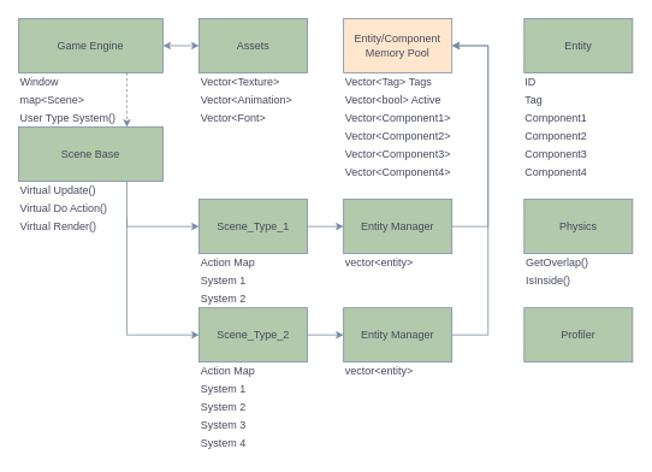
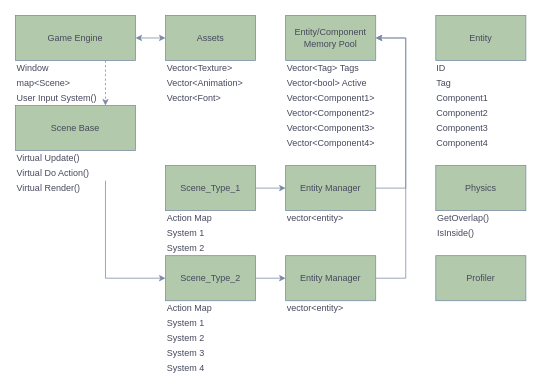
- <mxCell id="3" value="Entity/Component Memory Pool" style="rounded=0;whiteSpace=wrap;html=1;fillColor=#ffe6cc;strokeColor=#788AA3;fontColor=#46495D;" vertex="1" parent="1"><mxGeometry x="380" y="20" width="120" height="60" as="geometry" /></mxCell>
+ <mxCell id="3" value="Entity/Component Memory Pool" style="rounded=0;whiteSpace=wrap;html=1;fillColor=#B2C9AB;strokeColor=#788AA3;fontColor=#46495D;" vertex="1" parent="1"><mxGeometry x="380" y="20" width="120" height="60" as="geometry" /></mxCell>
- <mxCell id="33" value="User Type System()" style="text;html=1;align=left;verticalAlign=middle;resizable=0;points=[];autosize=1;strokeColor=none;fillColor=none;fontColor=#46495D;rounded=0;" vertex="1" parent="1"><mxGeometry x="20" y="120" width="120" height="20" as="geometry" /></mxCell>
+ <mxCell id="33" value="User Input System()" style="text;html=1;align=left;verticalAlign=middle;resizable=0;points=[];autosize=1;strokeColor=none;fillColor=none;fontColor=#46495D;rounded=0;" vertex="1" parent="1"><mxGeometry x="20" y="120" width="120" height="20" as="geometry" /></mxCell>
- <mxCell id="7" value="" style="endArrow=classic;html=1;fontFamily=Helvetica;fontSize=11;fontColor=#46495D;align=center;strokeColor=#788AA3;exitX=0.75;exitY=1;exitDx=0;exitDy=0;rounded=0;" edge="1" parent="1" source="4" target="5"><mxGeometry width="50" height="50" relative="1" as="geometry"><mxPoint x="120" y="290" as="sourcePoint" /><mxPoint x="120" y="310.711" as="targetPoint" /><Array as="points"><mxPoint x="140" y="250" /></Array></mxGeometry></mxCell>
